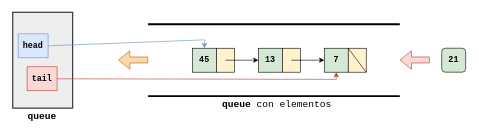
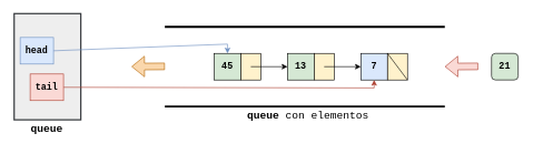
- <mxCell id="17" value="&lt;font face=&quot;Courier New&quot;&gt;&lt;span style=&quot;font-size: 14px;&quot;&gt;&lt;b&gt;7&lt;/b&gt;&lt;/span&gt;&lt;/font&gt;" style="rounded=0;whiteSpace=wrap;html=1;fillColor=#d5e8d4;strokeColor=#000000;" parent="1" vertex="1"><mxGeometry x="540" y="80" width="40" height="40" as="geometry" /></mxCell>
+ <mxCell id="17" value="&lt;font face=&quot;Courier New&quot;&gt;&lt;span style=&quot;font-size: 14px;&quot;&gt;&lt;b&gt;7&lt;/b&gt;&lt;/span&gt;&lt;/font&gt;" style="rounded=0;whiteSpace=wrap;html=1;fillColor=#dae8fc;strokeColor=#000000;" parent="1" vertex="1"><mxGeometry x="540" y="80" width="40" height="40" as="geometry" /></mxCell>
